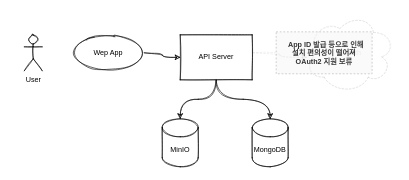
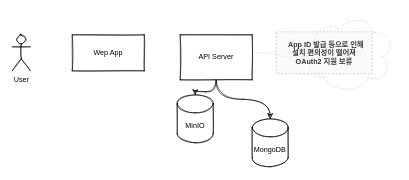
- <mxCell id="9" value="User" style="shape=umlActor;verticalLabelPosition=bottom;verticalAlign=top;html=1;outlineConnect=0;flipH=1;shadow=0;sketch=1;" parent="1" vertex="1"><mxGeometry x="40" y="57.5" width="30" height="60" as="geometry" /></mxCell>
+ <mxCell id="9" value="User" style="shape=umlActor;verticalLabelPosition=bottom;verticalAlign=top;html=1;outlineConnect=0;flipH=1;shadow=0;sketch=1;" parent="1" vertex="1"><mxGeometry x="20" y="57.5" width="30" height="60" as="geometry" /></mxCell>
- <mxCell id="11" value="Wep App" style="ellipse;whiteSpace=wrap;html=1;flipH=1;shadow=0;sketch=1;" parent="1" vertex="1"><mxGeometry x="120" y="57.5" width="120" height="60" as="geometry" /></mxCell>
+ <mxCell id="11" value="Wep App" style="rounded=0;whiteSpace=wrap;html=1;flipH=1;shadow=0;sketch=1;" parent="1" vertex="1"><mxGeometry x="120" y="57.5" width="120" height="60" as="geometry" /></mxCell>
- <mxCell id="10" value="" style="edgeStyle=orthogonalEdgeStyle;curved=1;rounded=0;sketch=1;orthogonalLoop=1;jettySize=auto;html=1;shadow=0;" parent="1" source="11" target="5" edge="1"><mxGeometry relative="1" as="geometry" /></mxCell>
- <mxCell id="6" value="MinIO" style="shape=cylinder3;whiteSpace=wrap;html=1;boundedLbl=1;backgroundOutline=1;size=15;flipH=1;shadow=0;sketch=1;" parent="1" vertex="1"><mxGeometry x="270" y="197.5" width="60" height="80" as="geometry" /></mxCell>
+ <mxCell id="6" value="MinIO" style="shape=cylinder3;whiteSpace=wrap;html=1;boundedLbl=1;backgroundOutline=1;size=15;flipH=1;shadow=0;sketch=1;" parent="1" vertex="1"><mxGeometry x="295" y="157.5" width="60" height="80" as="geometry" /></mxCell>
